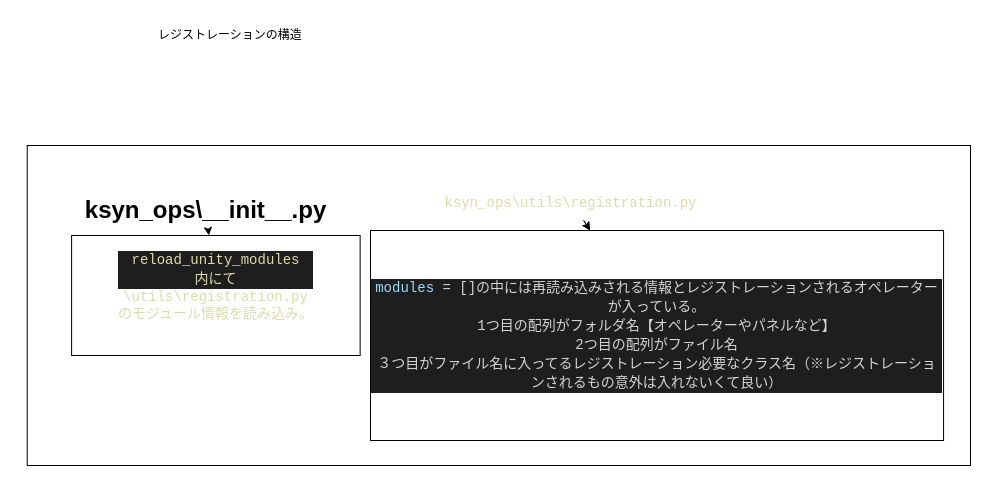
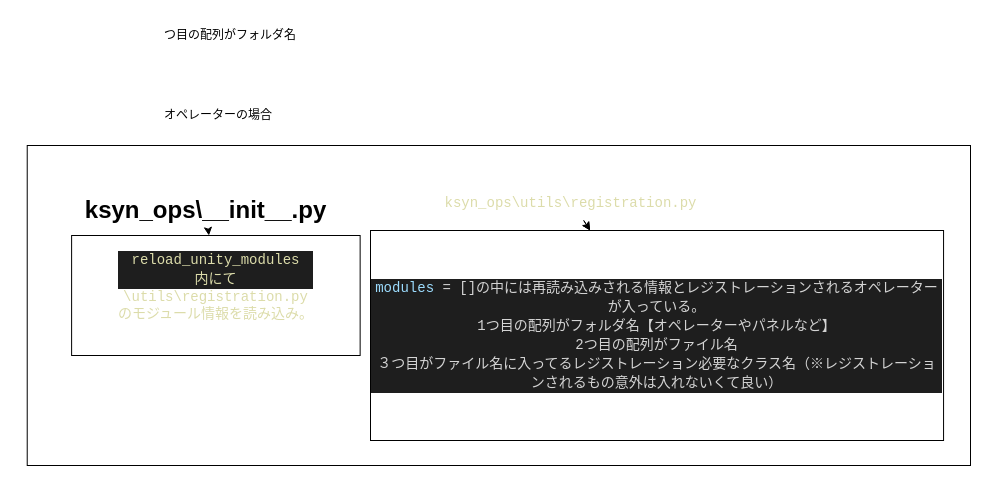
- <mxCell id="2" value="レジストレーションの構造" style="text;strokeColor=none;align=center;fillColor=none;html=1;verticalAlign=middle;whiteSpace=wrap;rounded=0;" vertex="1" parent="1"><mxGeometry x="110" y="20" width="240" height="30" as="geometry" /></mxCell>
+ <mxCell id="2" value="つ目の配列がフォルダ名" style="text;strokeColor=none;align=center;fillColor=none;html=1;verticalAlign=middle;whiteSpace=wrap;rounded=0;" vertex="1" parent="1"><mxGeometry x="110" y="20" width="240" height="30" as="geometry" /></mxCell>
+ <mxCell id="5" value="オペレーターの場合" style="text;strokeColor=none;align=center;fillColor=none;html=1;verticalAlign=middle;whiteSpace=wrap;rounded=0;" vertex="1" parent="4"><mxGeometry x="66.584" width="199.753" height="30" as="geometry" /></mxCell>
